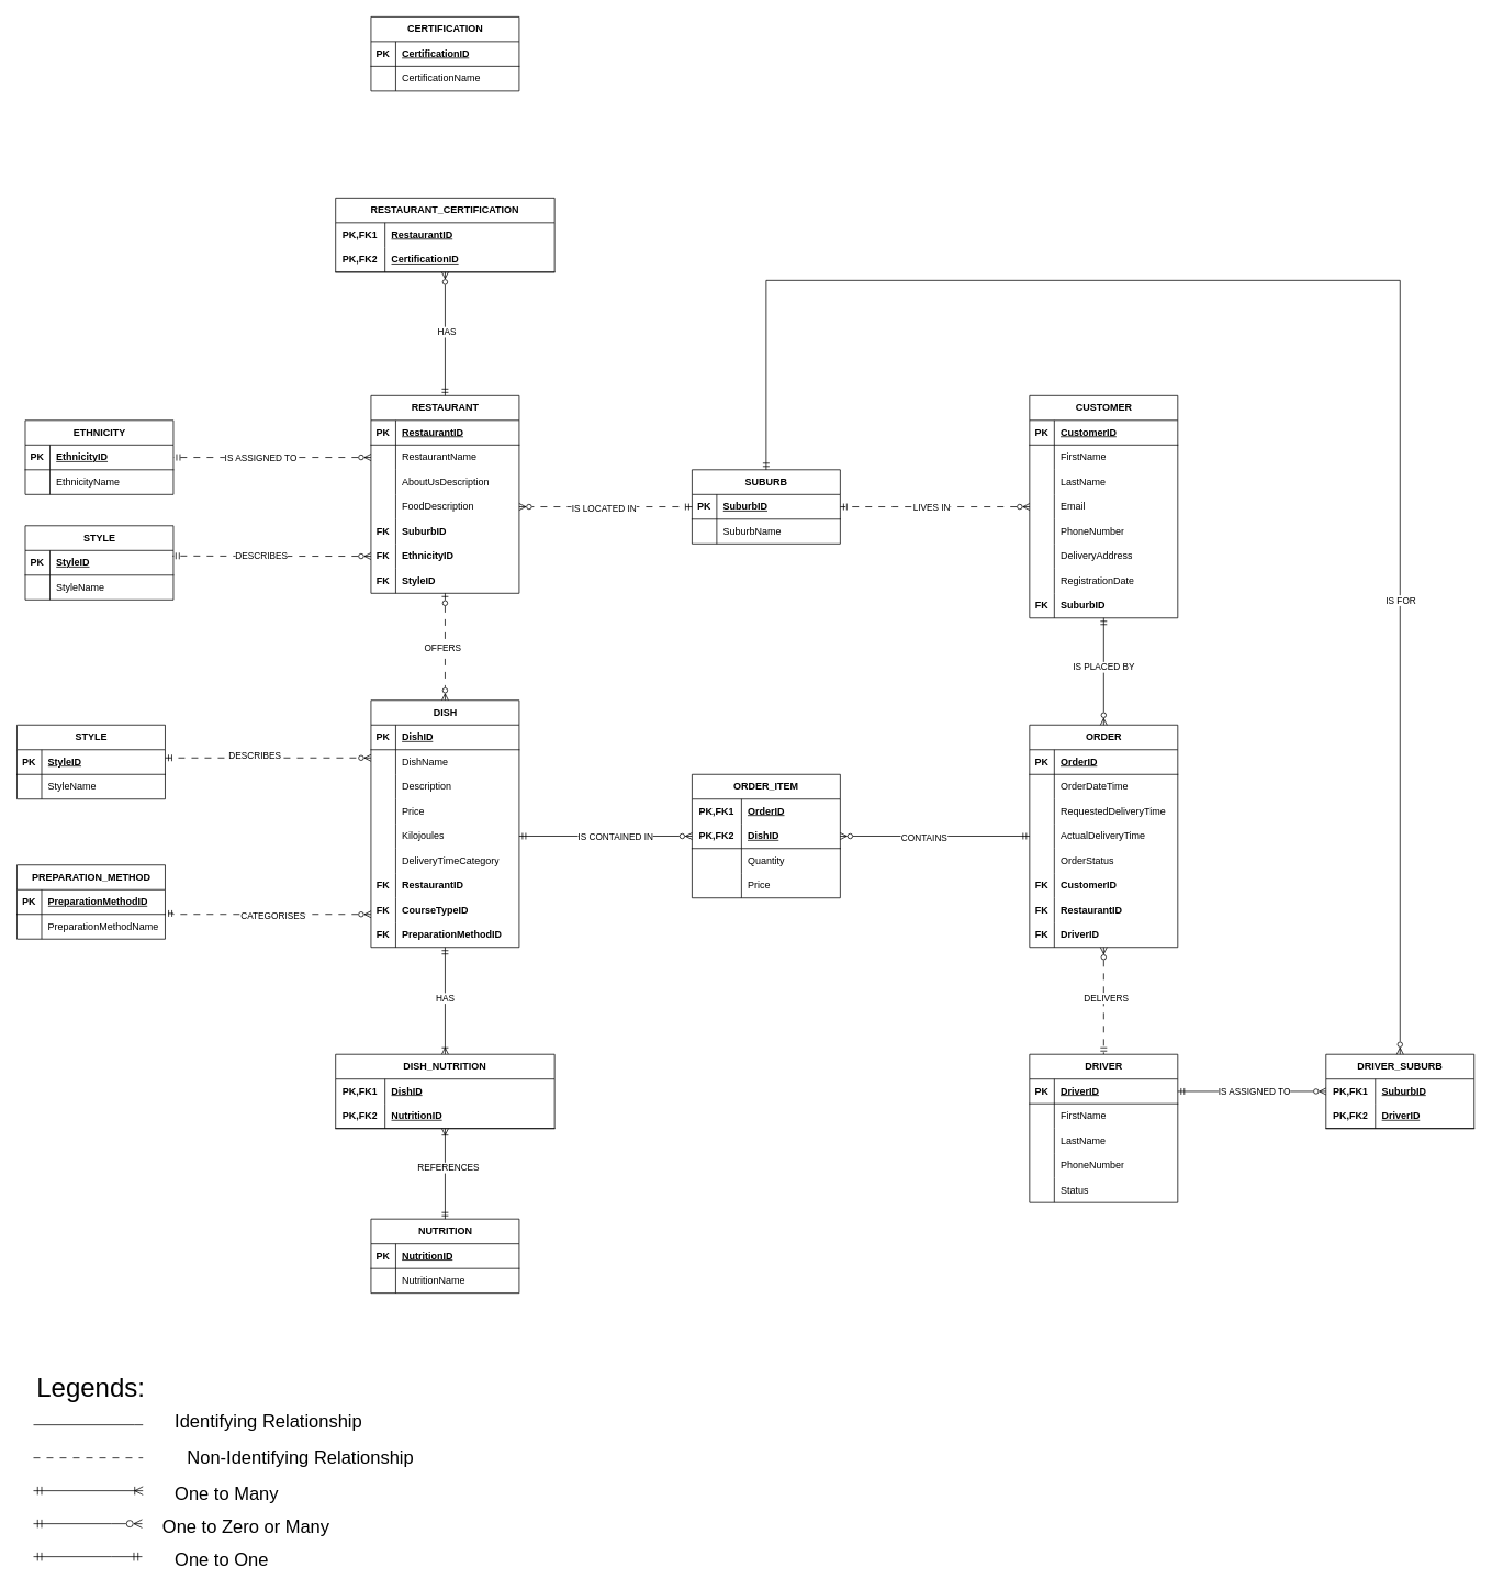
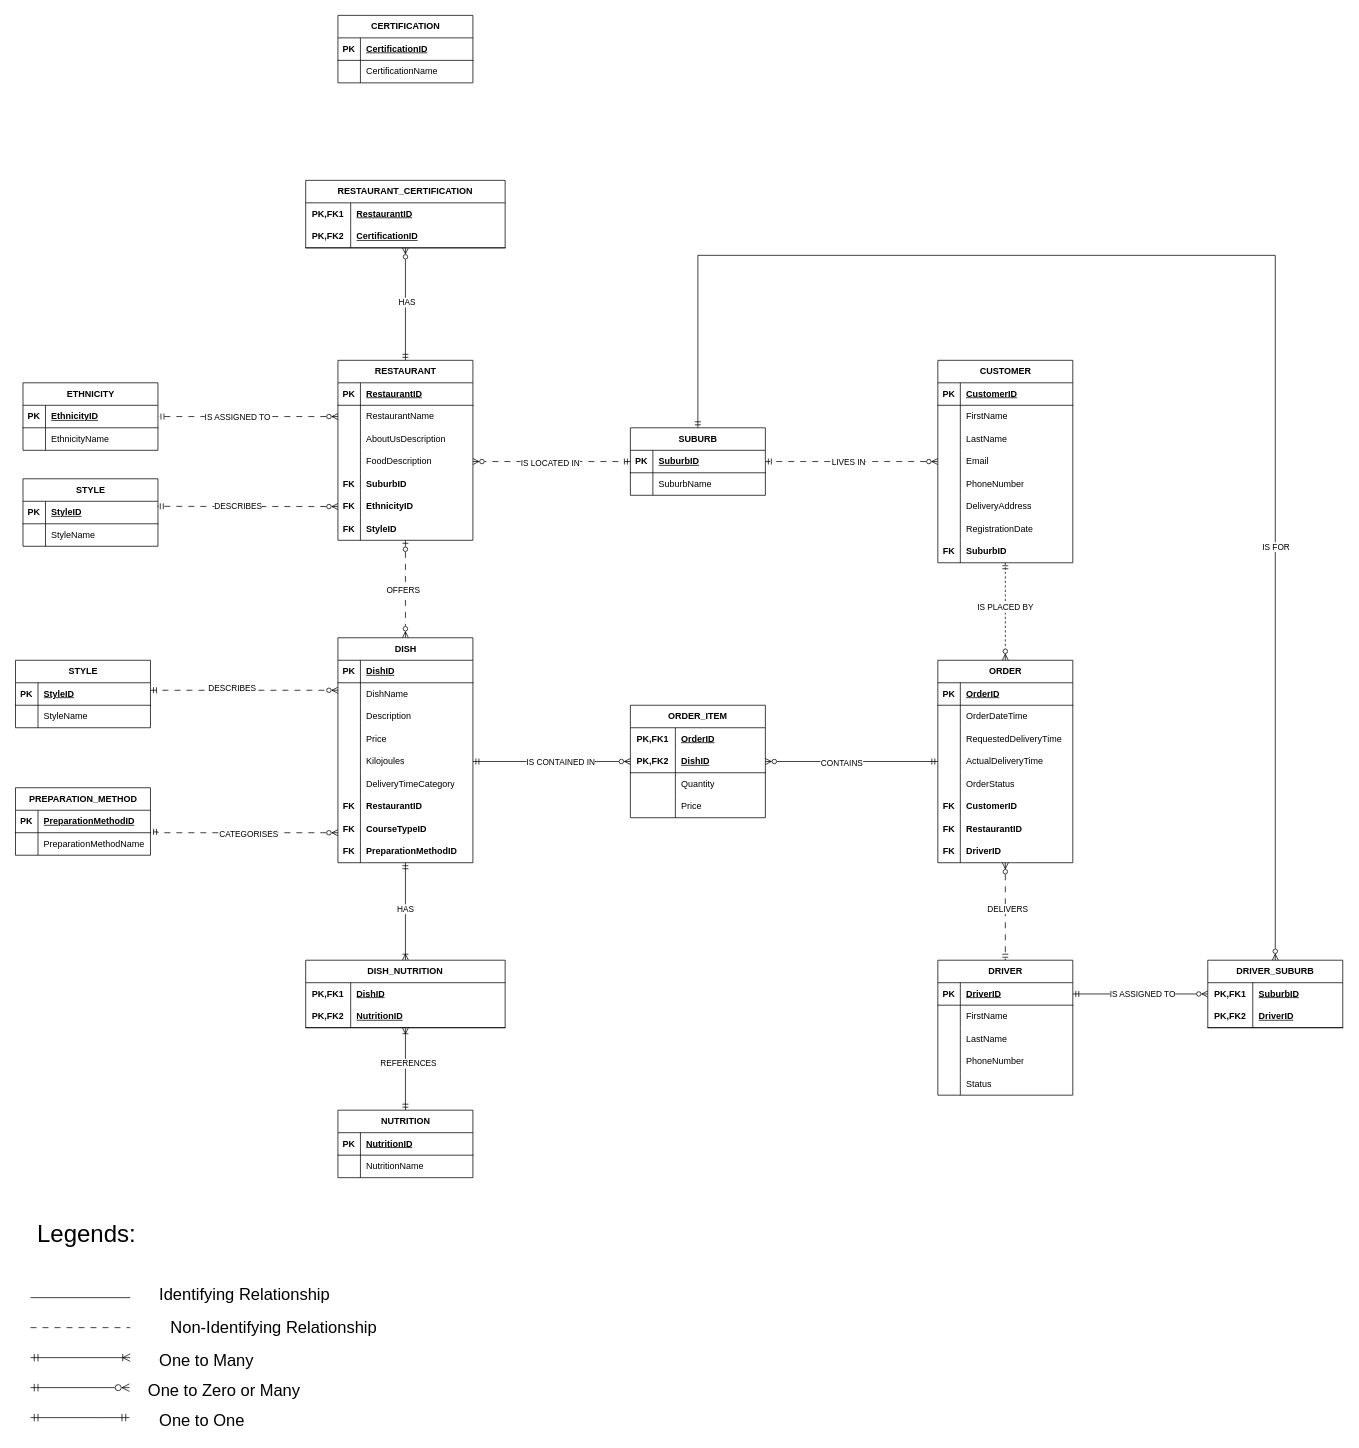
- <mxCell id="102" style="edgeStyle=orthogonalEdgeStyle;rounded=0;orthogonalLoop=1;jettySize=auto;html=1;dashed=0;endArrow=ERzeroToMany;endFill=0;startArrow=ERmandOne;startFill=0;" edge="1" parent="1" source="104" target="75"><mxGeometry relative="1" as="geometry" /></mxCell>
+ <mxCell id="102" style="edgeStyle=orthogonalEdgeStyle;rounded=0;orthogonalLoop=1;jettySize=auto;html=1;dashed=1;endArrow=ERzeroToMany;endFill=0;startArrow=ERmandOne;startFill=0;" edge="1" parent="1" source="104" target="75"><mxGeometry relative="1" as="geometry" /></mxCell>
- <mxCell id="195" value="Legends:" style="text;html=1;whiteSpace=wrap;strokeColor=none;fillColor=none;align=center;verticalAlign=middle;rounded=0;fontSize=32;" vertex="1" parent="1"><mxGeometry x="40" y="1670" width="140" height="30" as="geometry" /></mxCell>
+ <mxCell id="195" value="Legends:" style="text;html=1;whiteSpace=wrap;strokeColor=none;fillColor=none;align=center;verticalAlign=middle;rounded=0;fontSize=32;" vertex="1" parent="1"><mxGeometry x="45" y="1630" width="140" height="30" as="geometry" /></mxCell>
